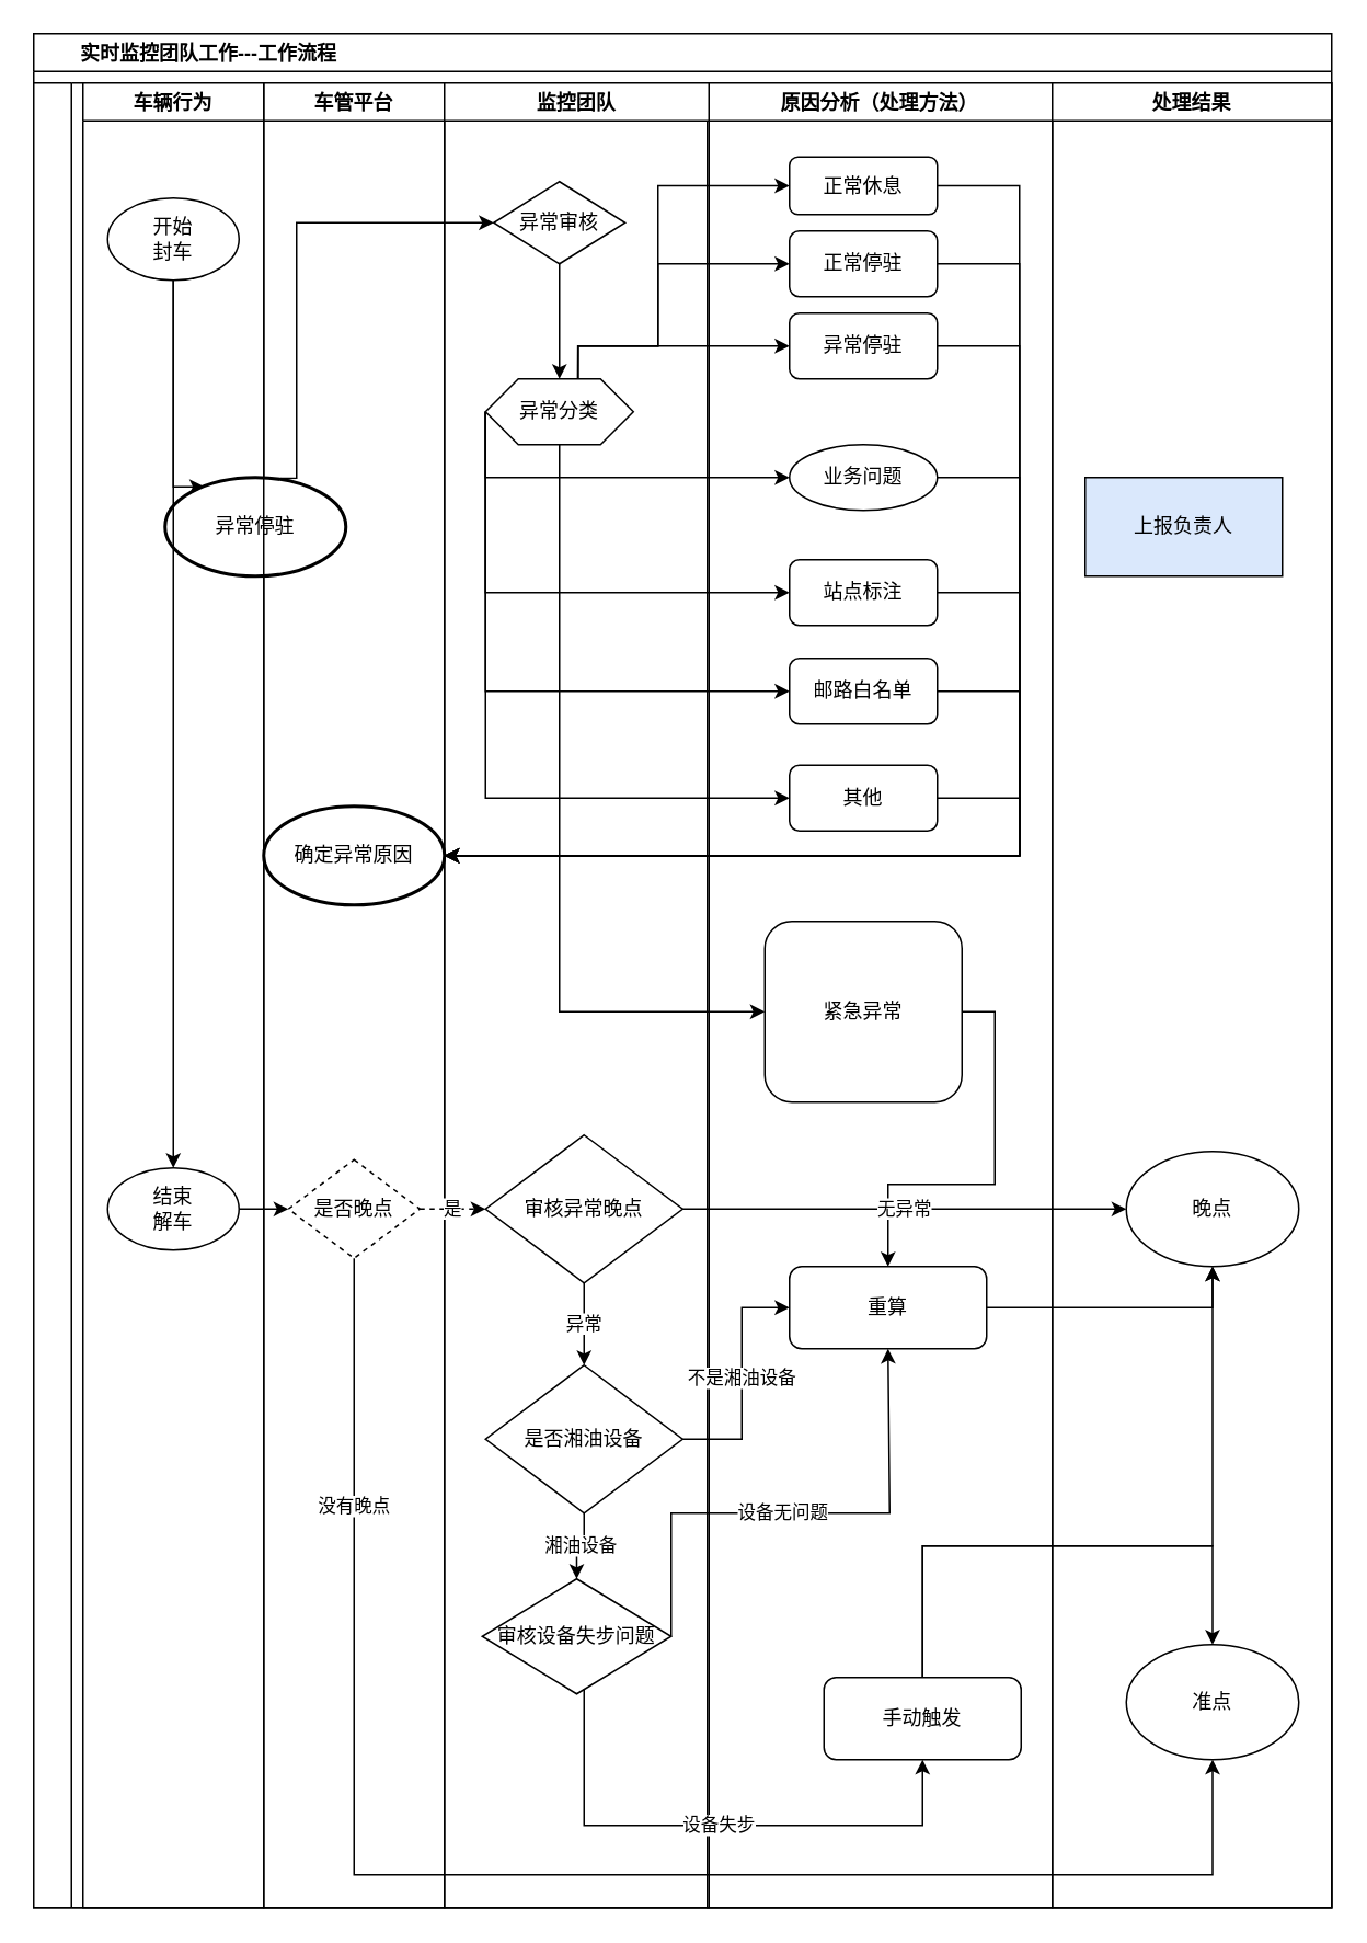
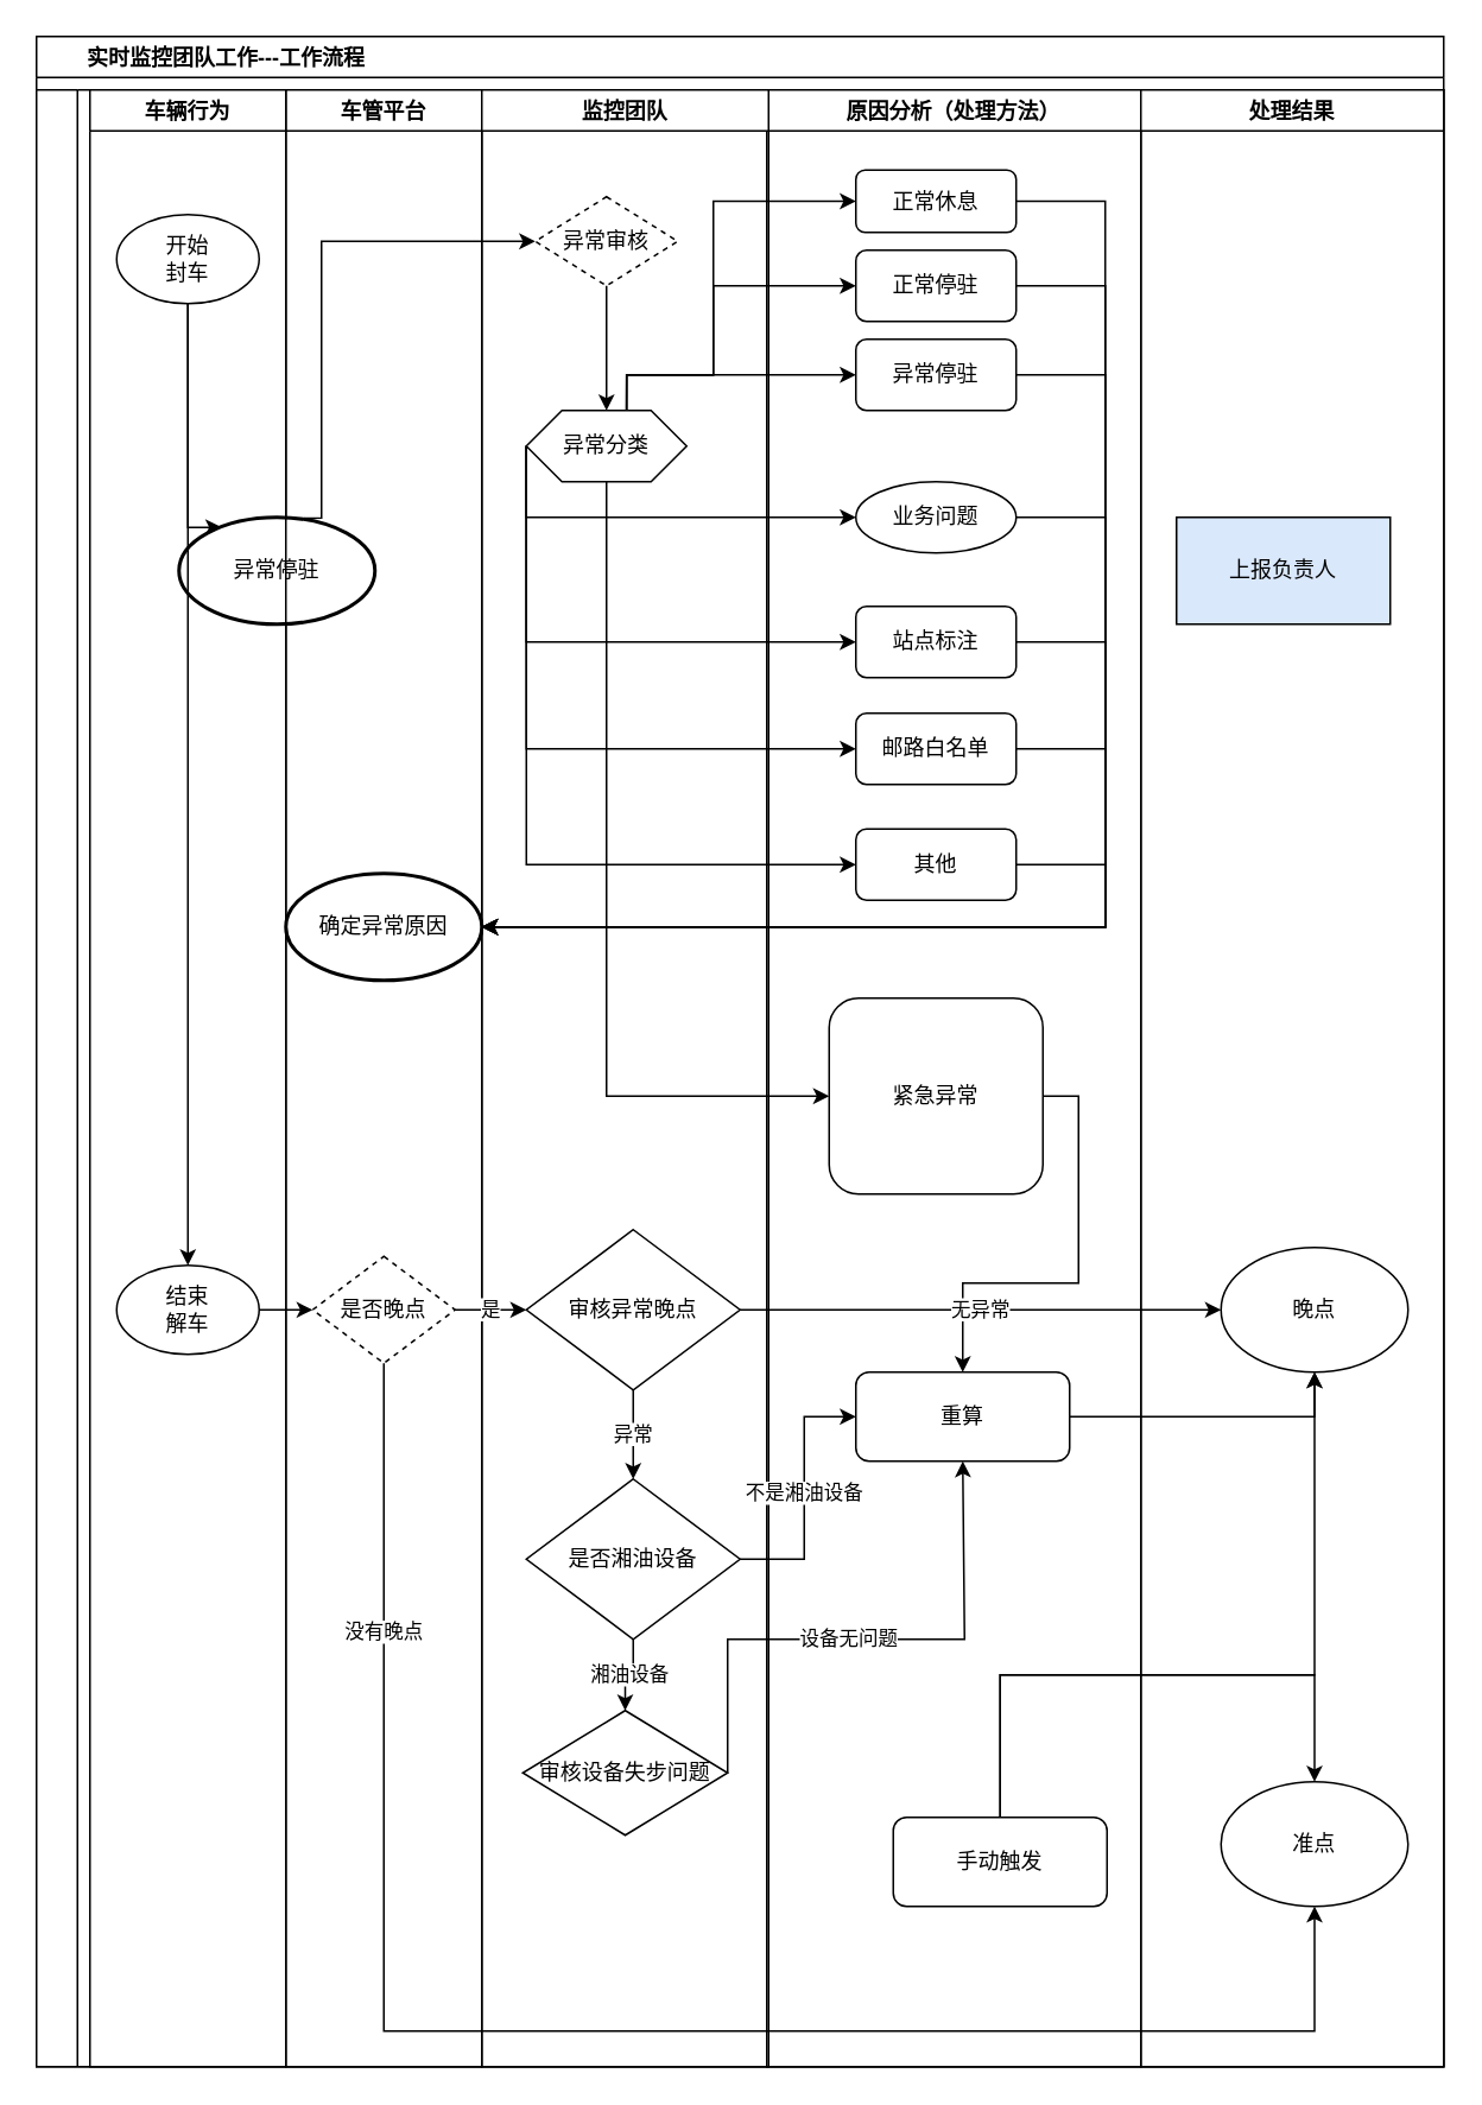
- <mxCell id="24" value="异常审核" style="rhombus;whiteSpace=wrap;html=1;align=center;" parent="23" vertex="1"><mxGeometry x="30" y="60" width="80" height="50" as="geometry" /></mxCell>
+ <mxCell id="24" value="异常审核" style="rhombus;whiteSpace=wrap;html=1;align=center;dashed=1;" parent="23" vertex="1"><mxGeometry x="30" y="60" width="80" height="50" as="geometry" /></mxCell>
- <mxCell id="55" value="是" style="edgeStyle=orthogonalEdgeStyle;rounded=0;orthogonalLoop=1;jettySize=auto;html=1;exitX=1;exitY=0.5;exitDx=0;exitDy=0;entryX=0;entryY=0.5;entryDx=0;entryDy=0;dashed=1;" edge="1" parent="3" source="7" target="28"><mxGeometry relative="1" as="geometry"><mxPoint x="280" y="725" as="targetPoint" /></mxGeometry></mxCell>
+ <mxCell id="55" value="是" style="edgeStyle=orthogonalEdgeStyle;rounded=0;orthogonalLoop=1;jettySize=auto;html=1;exitX=1;exitY=0.5;exitDx=0;exitDy=0;entryX=0;entryY=0.5;entryDx=0;entryDy=0;" edge="1" parent="3" source="7" target="28"><mxGeometry relative="1" as="geometry"><mxPoint x="280" y="725" as="targetPoint" /></mxGeometry></mxCell>
- <mxCell id="56" style="edgeStyle=orthogonalEdgeStyle;rounded=0;orthogonalLoop=1;jettySize=auto;html=1;" edge="1" parent="3" source="31" target="18"><mxGeometry relative="1" as="geometry"><Array as="points"><mxPoint x="335" y="1060" /><mxPoint x="541" y="1060" /></Array></mxGeometry></mxCell>
- <mxCell id="57" value="设备失步" style="edgeLabel;html=1;align=center;verticalAlign=middle;resizable=0;points=[];" vertex="1" connectable="0" parent="56"><mxGeometry x="-0.177" y="1" relative="1" as="geometry"><mxPoint x="29" as="offset" /></mxGeometry></mxCell>
